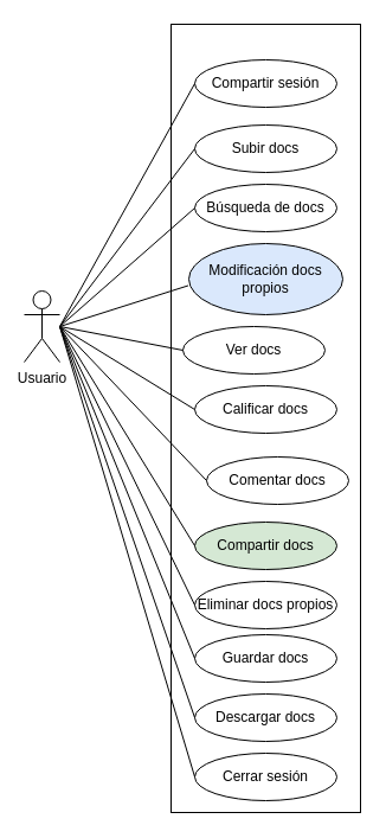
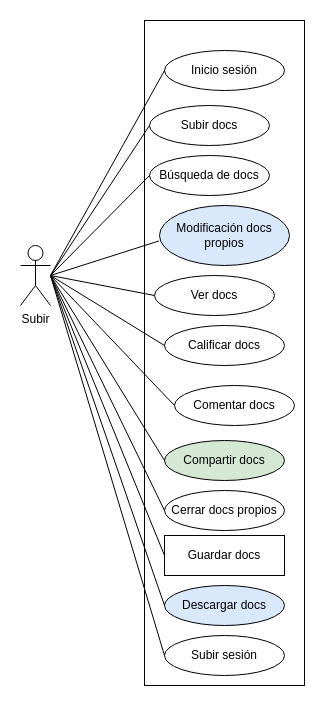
- <mxCell id="9" value="Compartir sesión" style="ellipse;whiteSpace=wrap;html=1;" parent="1" vertex="1"><mxGeometry x="164" y="50" width="120" height="40" as="geometry" /></mxCell>
+ <mxCell id="9" value="Inicio sesión" style="ellipse;whiteSpace=wrap;html=1;" parent="1" vertex="1"><mxGeometry x="164" y="50" width="120" height="40" as="geometry" /></mxCell>
- <mxCell id="4" value="Subir docs" style="ellipse;whiteSpace=wrap;html=1;" parent="1" vertex="1"><mxGeometry x="164" y="105" width="120" height="40" as="geometry" /></mxCell>
+ <mxCell id="4" value="Subir docs" style="ellipse;whiteSpace=wrap;html=1;" parent="1" vertex="1"><mxGeometry x="149" y="105" width="120" height="40" as="geometry" /></mxCell>
- <mxCell id="5" value="Búsqueda de docs" style="ellipse;whiteSpace=wrap;html=1;" parent="1" vertex="1"><mxGeometry x="164" y="155" width="120" height="40" as="geometry" /></mxCell>
+ <mxCell id="5" value="Búsqueda de docs" style="ellipse;whiteSpace=wrap;html=1;" parent="1" vertex="1"><mxGeometry x="149" y="155" width="120" height="40" as="geometry" /></mxCell>
- <mxCell id="2" value="Usuario" style="shape=umlActor;verticalLabelPosition=bottom;verticalAlign=top;html=1;outlineConnect=0;" parent="1" vertex="1"><mxGeometry x="20" y="245" width="30" height="60" as="geometry" /></mxCell>
+ <mxCell id="2" value="Subir" style="shape=umlActor;verticalLabelPosition=bottom;verticalAlign=top;html=1;outlineConnect=0;" parent="1" vertex="1"><mxGeometry x="20" y="245" width="30" height="60" as="geometry" /></mxCell>
- <mxCell id="11" value="Eliminar docs propios" style="ellipse;whiteSpace=wrap;html=1;" parent="1" vertex="1"><mxGeometry x="164" y="490" width="120" height="40" as="geometry" /></mxCell>
+ <mxCell id="11" value="Cerrar docs propios" style="ellipse;whiteSpace=wrap;html=1;" parent="1" vertex="1"><mxGeometry x="164" y="490" width="120" height="40" as="geometry" /></mxCell>
- <mxCell id="22" value="Guardar docs" style="ellipse;whiteSpace=wrap;html=1;" parent="1" vertex="1"><mxGeometry x="164" y="535" width="120" height="40" as="geometry" /></mxCell>
+ <mxCell id="22" value="Guardar docs" style="whiteSpace=wrap;html=1;rounded=0;" parent="1" vertex="1"><mxGeometry x="164" y="535" width="120" height="40" as="geometry" /></mxCell>
- <mxCell id="23" value="Descargar docs" style="ellipse;whiteSpace=wrap;html=1;" parent="1" vertex="1"><mxGeometry x="164" y="585" width="120" height="40" as="geometry" /></mxCell>
+ <mxCell id="23" value="Descargar docs" style="ellipse;whiteSpace=wrap;html=1;fillColor=#dae8fc;" parent="1" vertex="1"><mxGeometry x="164" y="585" width="120" height="40" as="geometry" /></mxCell>
- <mxCell id="10" value="Cerrar sesión" style="ellipse;whiteSpace=wrap;html=1;" parent="1" vertex="1"><mxGeometry x="164" y="635" width="120" height="40" as="geometry" /></mxCell>
+ <mxCell id="10" value="Subir sesión" style="ellipse;whiteSpace=wrap;html=1;" parent="1" vertex="1"><mxGeometry x="164" y="635" width="120" height="40" as="geometry" /></mxCell>
